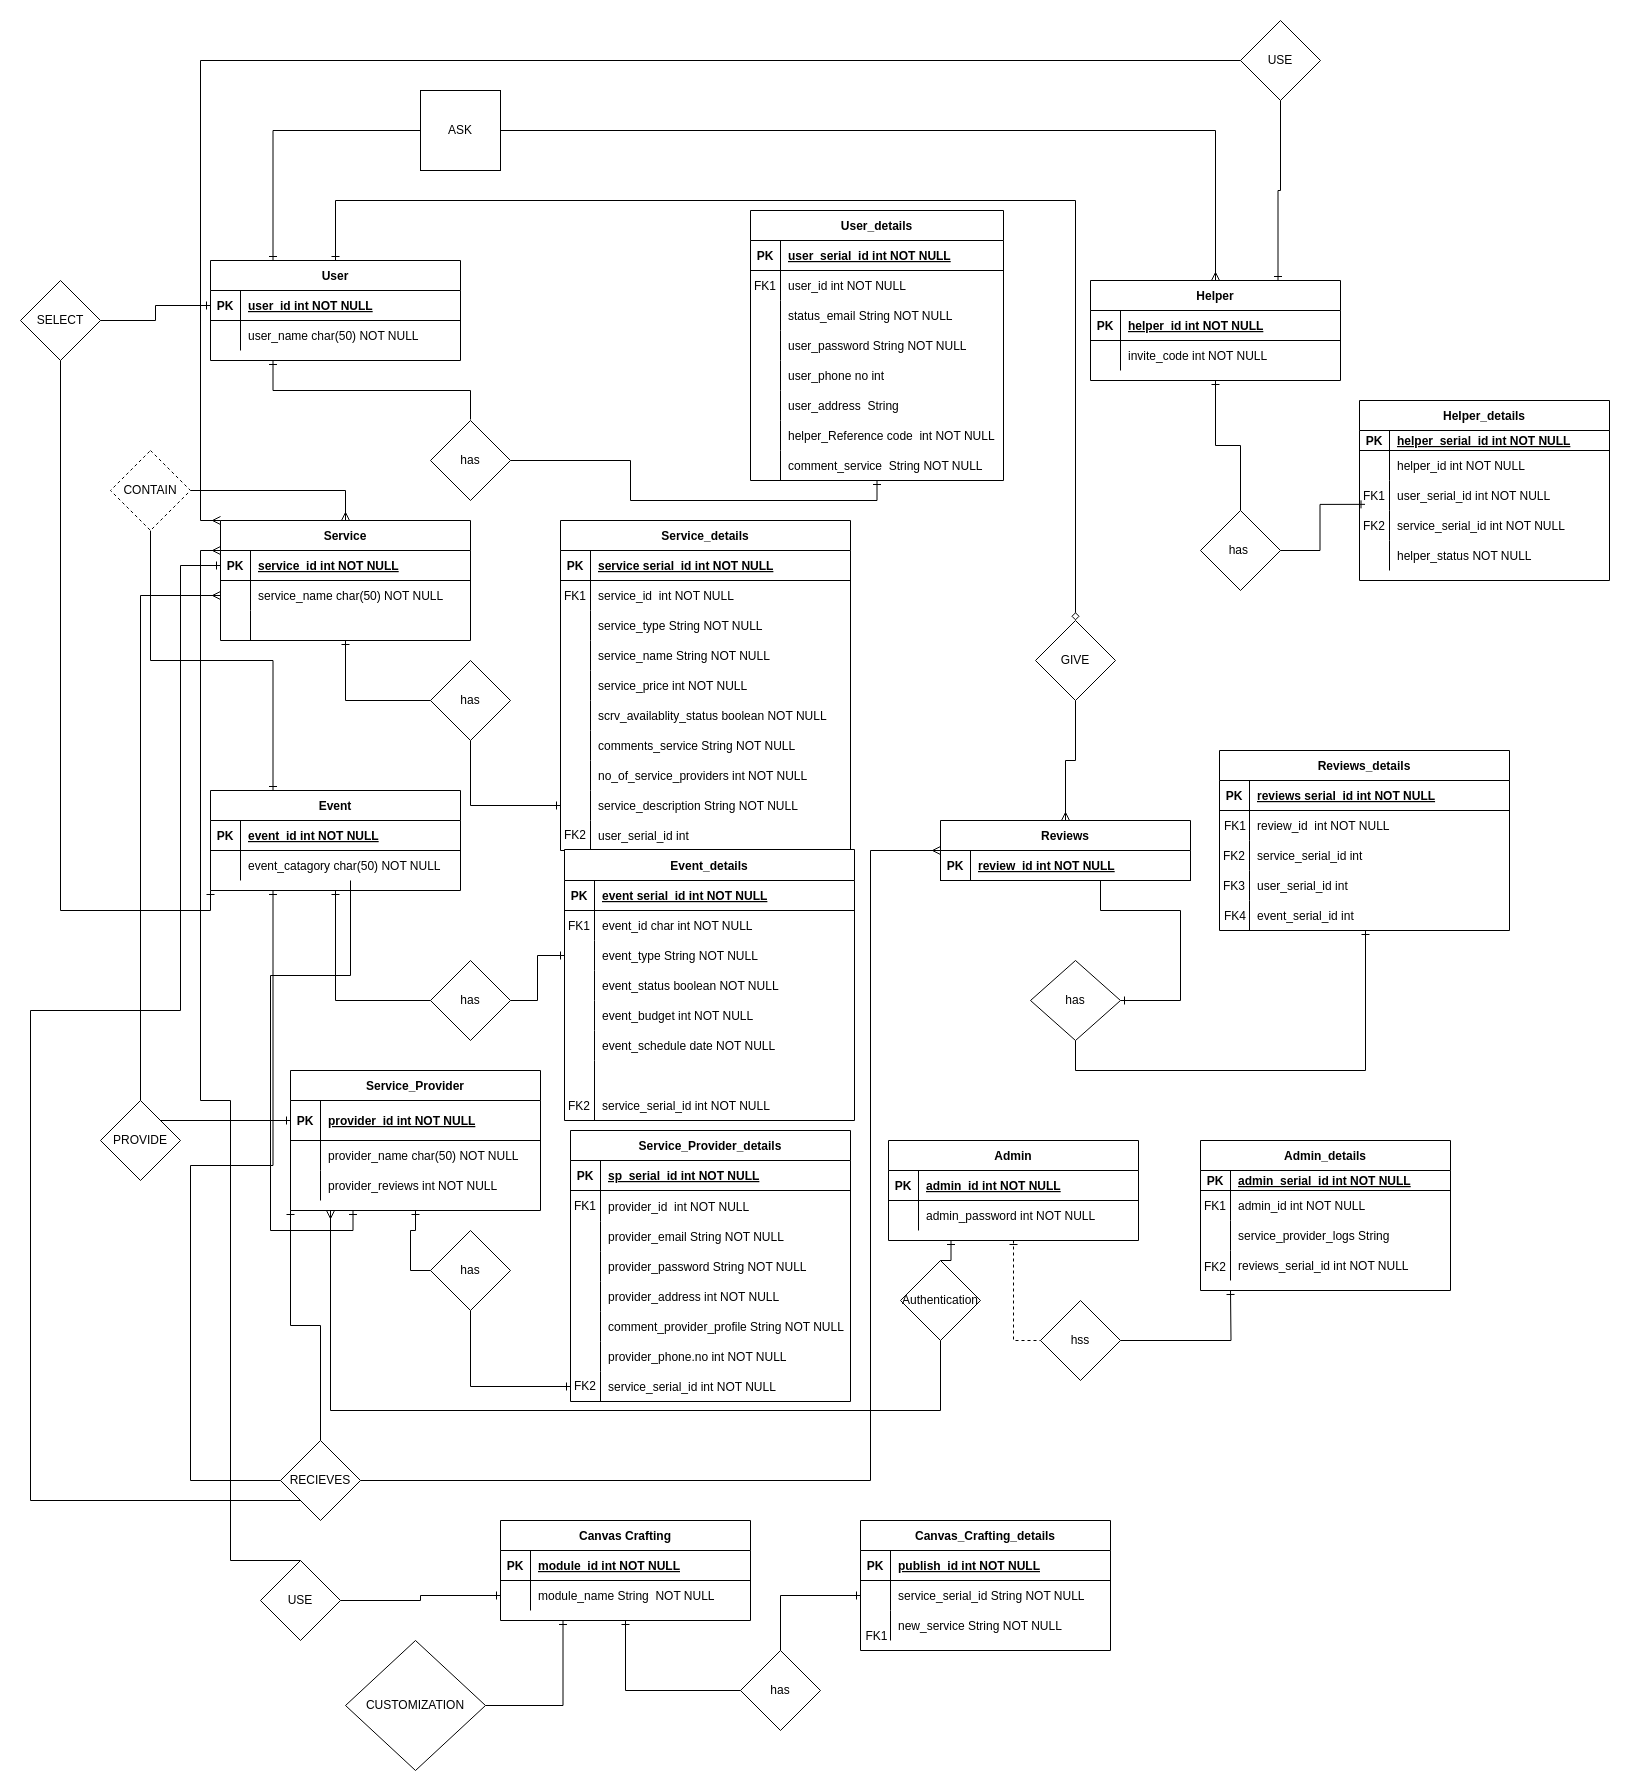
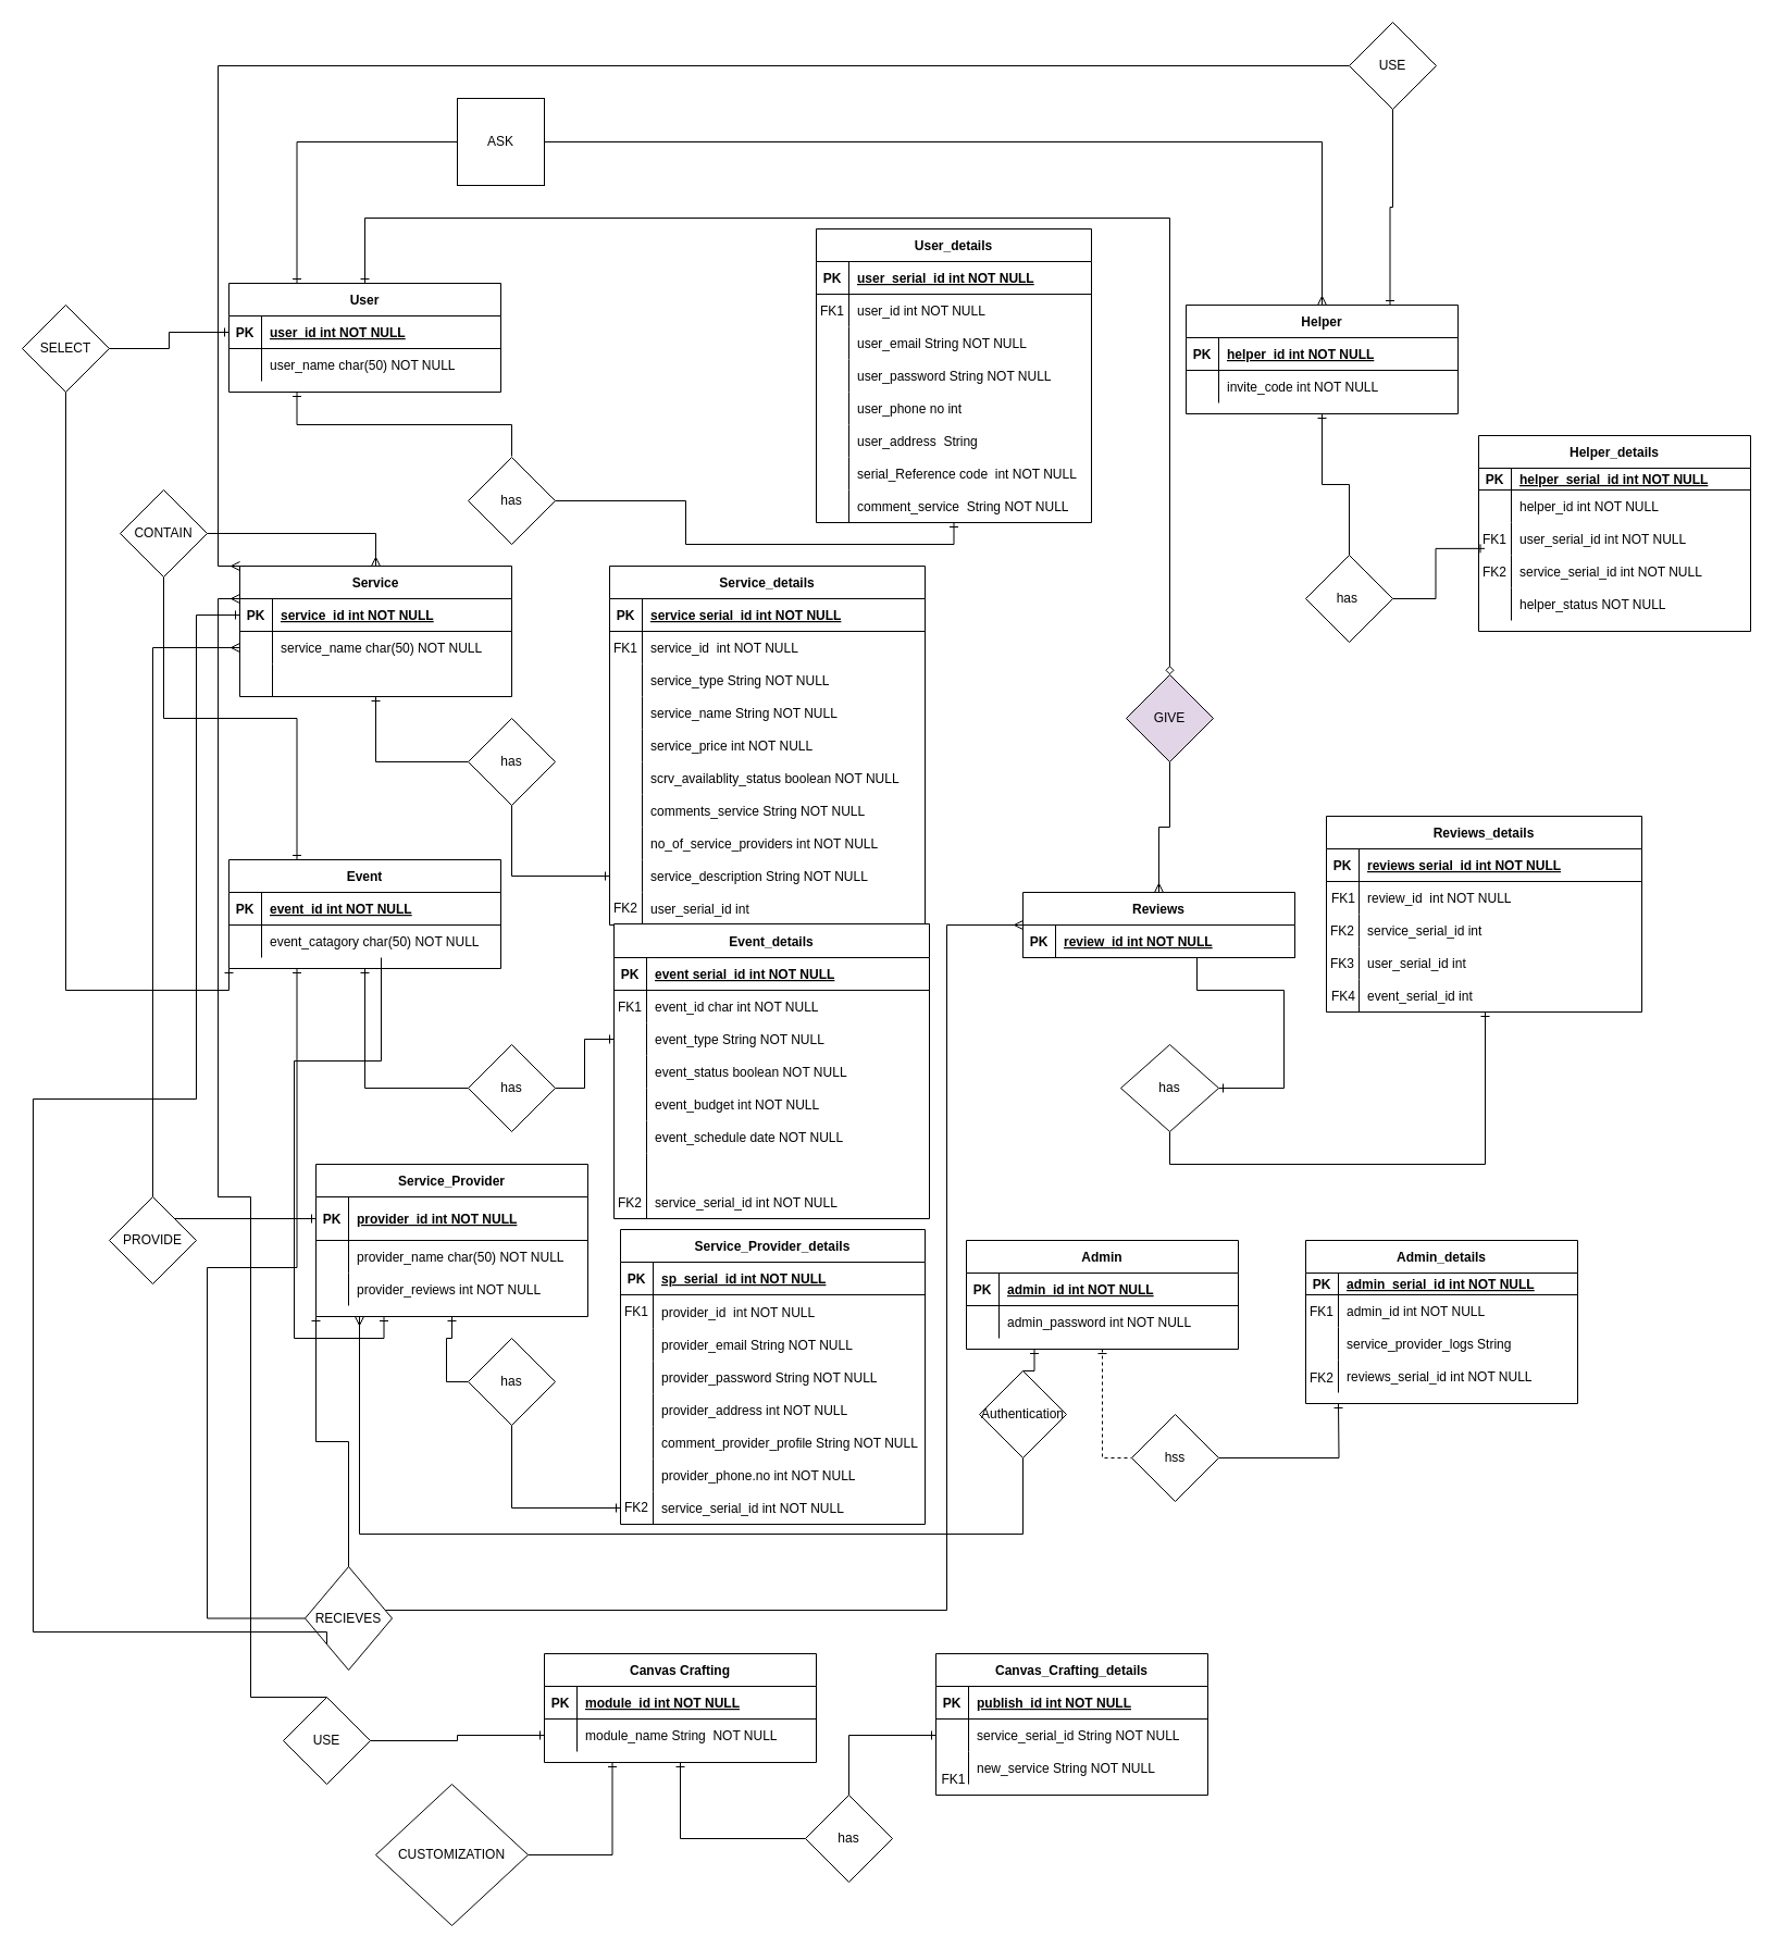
- <mxCell id="11" value="status_email String NOT NULL" style="shape=partialRectangle;overflow=hidden;connectable=0;fillColor=none;top=0;left=0;bottom=0;right=0;align=left;spacingLeft=6;" parent="9" vertex="1"><mxGeometry x="30" width="223" height="30" as="geometry"><mxRectangle width="223" height="30" as="alternateBounds" /></mxGeometry></mxCell>
+ <mxCell id="11" value="user_email String NOT NULL" style="shape=partialRectangle;overflow=hidden;connectable=0;fillColor=none;top=0;left=0;bottom=0;right=0;align=left;spacingLeft=6;" parent="9" vertex="1"><mxGeometry x="30" width="223" height="30" as="geometry"><mxRectangle width="223" height="30" as="alternateBounds" /></mxGeometry></mxCell>
- <mxCell id="23" value="helper_Reference code  int NOT NULL " style="shape=partialRectangle;overflow=hidden;connectable=0;fillColor=none;top=0;left=0;bottom=0;right=0;align=left;spacingLeft=6;" vertex="1" parent="21"><mxGeometry x="30" width="223" height="30" as="geometry"><mxRectangle width="223" height="30" as="alternateBounds" /></mxGeometry></mxCell>
+ <mxCell id="23" value="serial_Reference code  int NOT NULL " style="shape=partialRectangle;overflow=hidden;connectable=0;fillColor=none;top=0;left=0;bottom=0;right=0;align=left;spacingLeft=6;" vertex="1" parent="21"><mxGeometry x="30" width="223" height="30" as="geometry"><mxRectangle width="223" height="30" as="alternateBounds" /></mxGeometry></mxCell>
- <mxCell id="275" value="CONTAIN" style="rhombus;whiteSpace=wrap;html=1;dashed=1;" vertex="1" parent="1"><mxGeometry x="110" y="450" width="80" height="80" as="geometry" /></mxCell>
+ <mxCell id="275" value="CONTAIN" style="rhombus;whiteSpace=wrap;html=1;" vertex="1" parent="1"><mxGeometry x="110" y="450" width="80" height="80" as="geometry" /></mxCell>
- <mxCell id="277" value="GIVE" style="rhombus;whiteSpace=wrap;html=1;" vertex="1" parent="1"><mxGeometry x="1035" y="620" width="80" height="80" as="geometry" /></mxCell>
+ <mxCell id="277" value="GIVE" style="rhombus;whiteSpace=wrap;html=1;fillColor=#e1d5e7;" vertex="1" parent="1"><mxGeometry x="1035" y="620" width="80" height="80" as="geometry" /></mxCell>
- <mxCell id="281" value="RECIEVES" style="rhombus;whiteSpace=wrap;html=1;" vertex="1" parent="1"><mxGeometry x="280" y="1440" width="80" height="80" as="geometry" /></mxCell>
+ <mxCell id="281" value="RECIEVES" style="rhombus;whiteSpace=wrap;html=1;" vertex="1" parent="1"><mxGeometry x="280" y="1440" width="80" height="95" as="geometry" /></mxCell>
